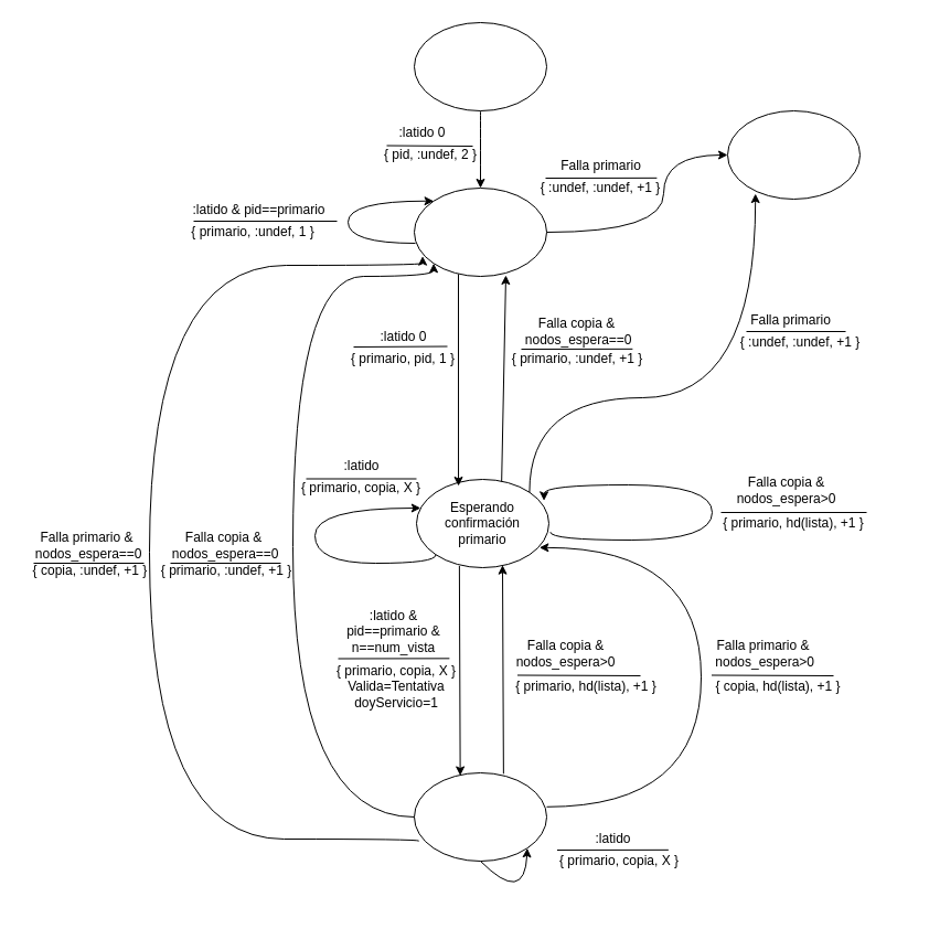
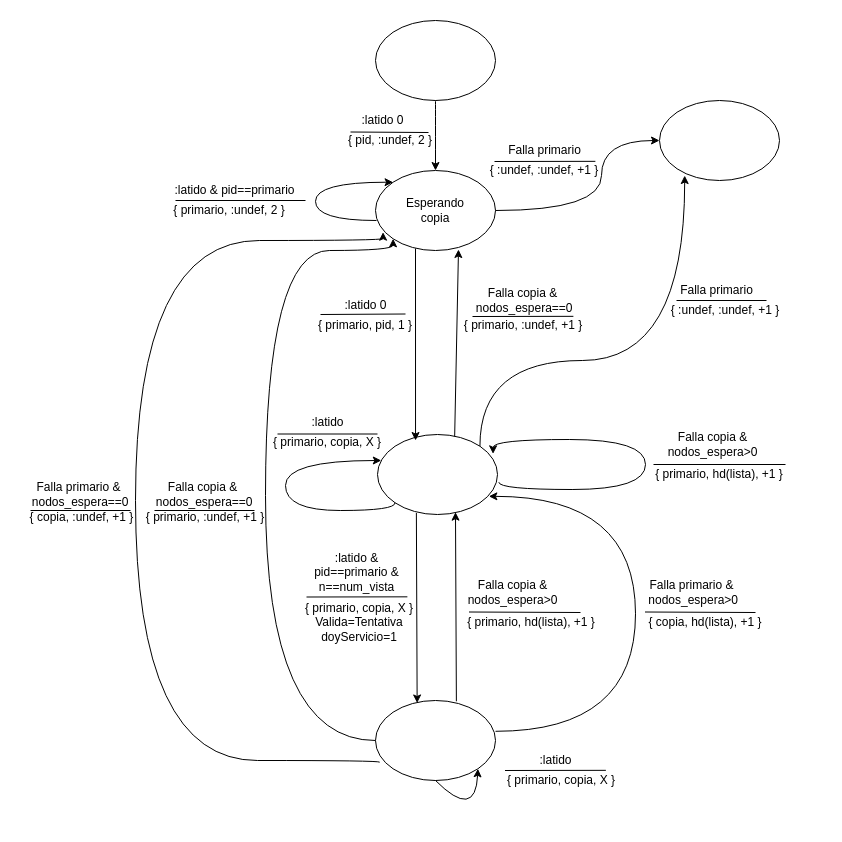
- <mxCell id="21" value="{ primario, :undef, 1 }" style="text;html=1;strokeColor=none;fillColor=none;align=center;verticalAlign=middle;whiteSpace=wrap;rounded=0;" vertex="1" parent="1"><mxGeometry x="155" y="200" width="148" height="20" as="geometry" /></mxCell>
+ <mxCell id="21" value="{ primario, :undef, 2 }" style="text;html=1;strokeColor=none;fillColor=none;align=center;verticalAlign=middle;whiteSpace=wrap;rounded=0;" vertex="1" parent="1"><mxGeometry x="155" y="200" width="148" height="20" as="geometry" /></mxCell>
+ <mxCell id="7" value="Esperando copia" style="text;html=1;strokeColor=none;fillColor=none;align=center;verticalAlign=middle;whiteSpace=wrap;rounded=0;" vertex="1" parent="1"><mxGeometry x="400" y="200" width="70" height="20" as="geometry" /></mxCell>
- <mxCell id="8" value="Esperando confirmación primario" style="text;html=1;strokeColor=none;fillColor=none;align=center;verticalAlign=middle;whiteSpace=wrap;rounded=0;" vertex="1" parent="1"><mxGeometry x="397" y="464" width="80" height="20" as="geometry" /></mxCell>
